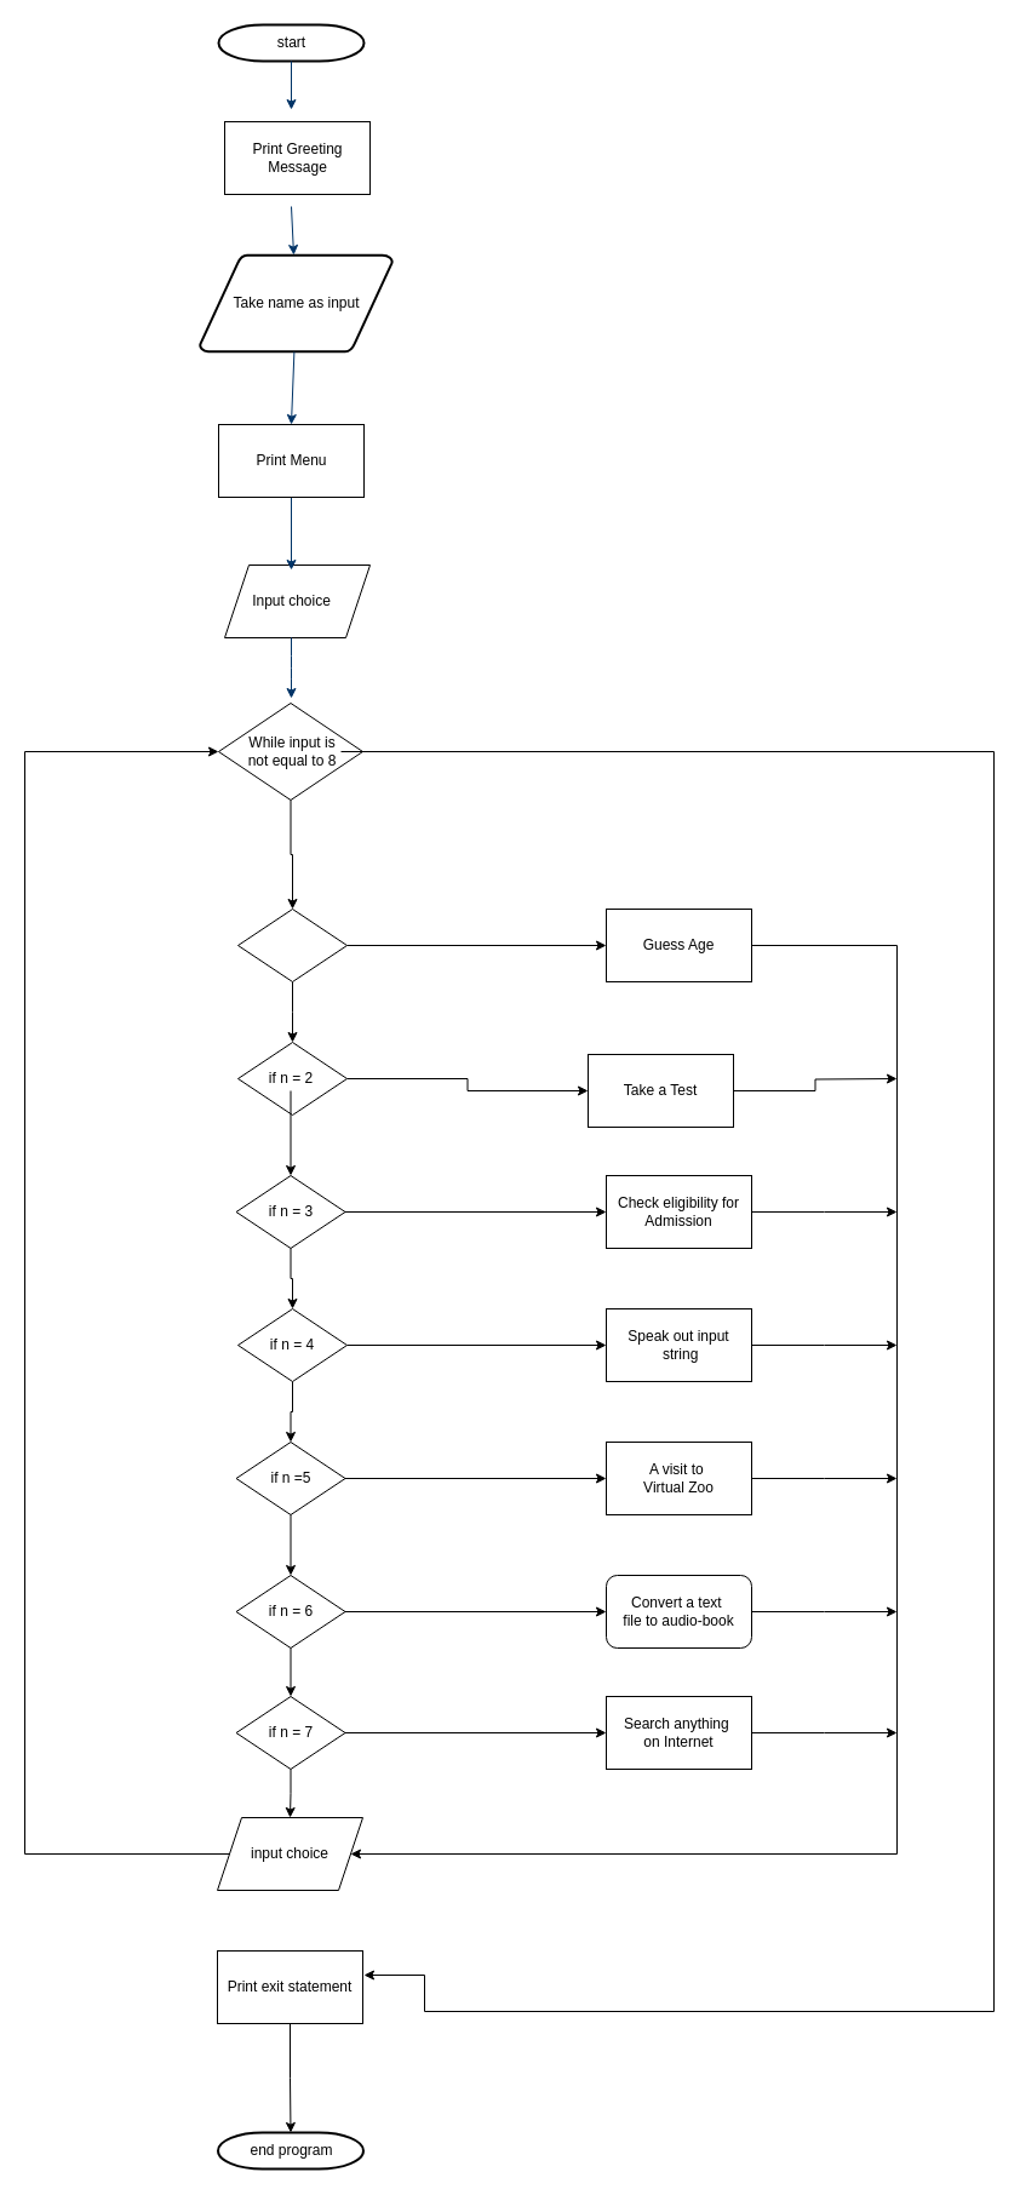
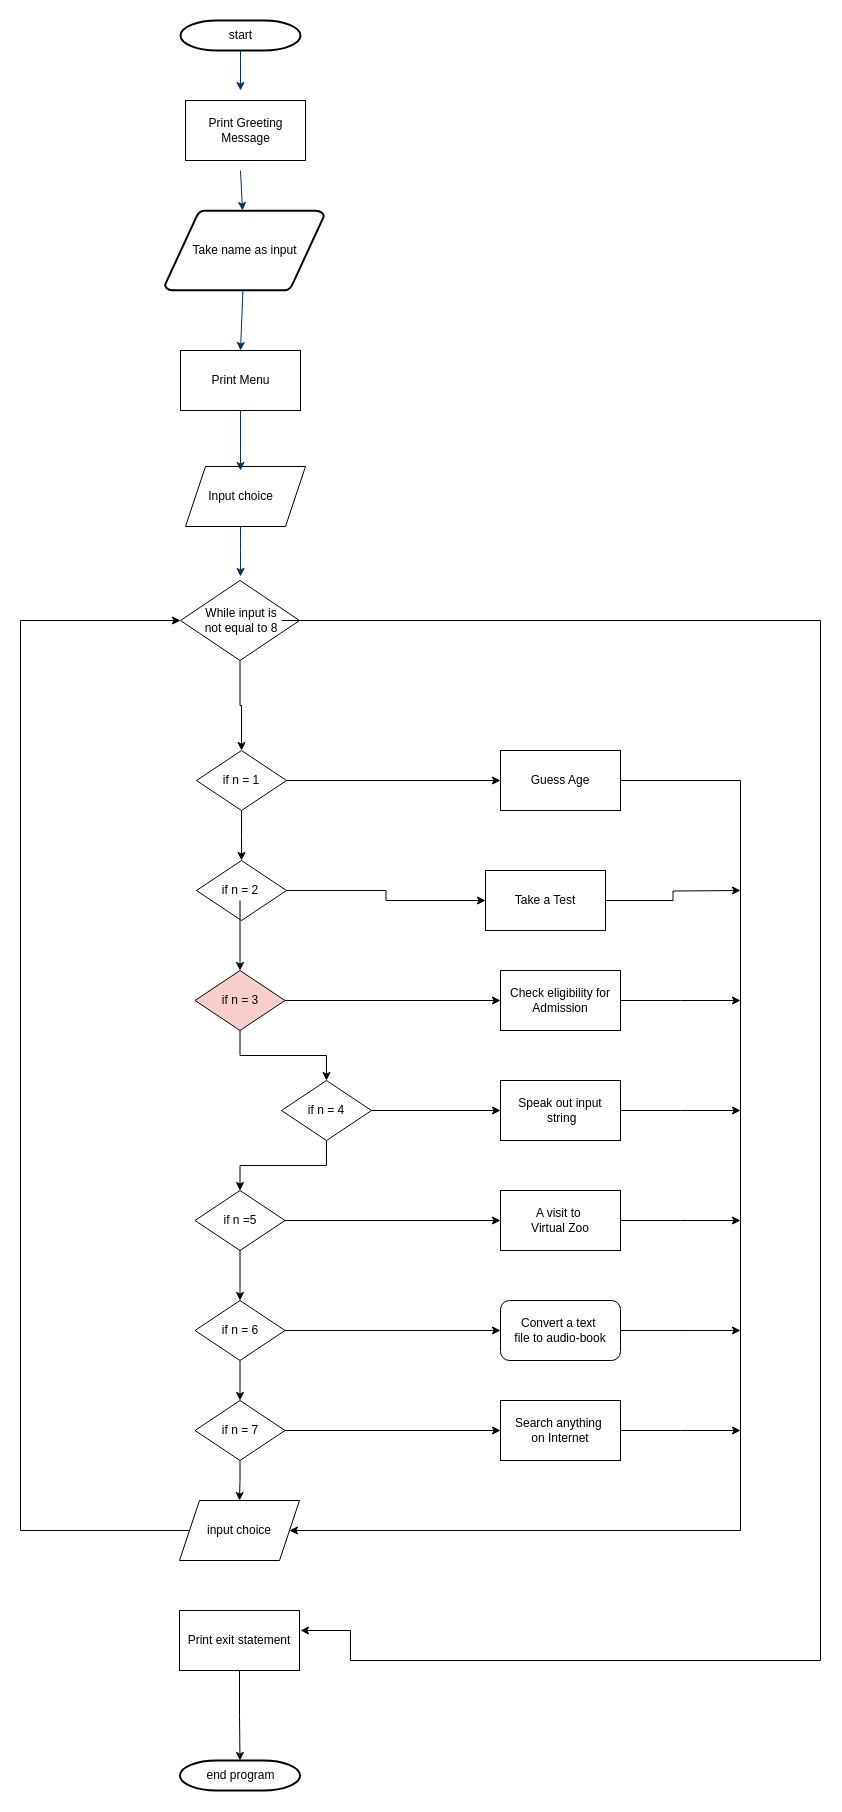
+ <mxCell id="36" value="if n = 1" style="text;html=1;strokeColor=none;fillColor=none;align=center;verticalAlign=middle;whiteSpace=wrap;rounded=0;" parent="1" vertex="1"><mxGeometry x="221" y="770" width="40" height="20" as="geometry" /></mxCell>
- <mxCell id="27" value="if n = 3" style="rhombus;whiteSpace=wrap;html=1;" parent="1" vertex="1"><mxGeometry x="194.5" y="970" width="90" height="60" as="geometry" /></mxCell>
+ <mxCell id="27" value="if n = 3" style="rhombus;whiteSpace=wrap;html=1;fillColor=#f8cecc;" parent="1" vertex="1"><mxGeometry x="194.5" y="970" width="90" height="60" as="geometry" /></mxCell>
- <mxCell id="32" value="if n = 4" style="rhombus;whiteSpace=wrap;html=1;" parent="1" vertex="1"><mxGeometry x="196" y="1080" width="90" height="60" as="geometry" /></mxCell>
+ <mxCell id="32" value="if n = 4" style="rhombus;whiteSpace=wrap;html=1;" parent="1" vertex="1"><mxGeometry x="281" y="1080" width="90" height="60" as="geometry" /></mxCell>
